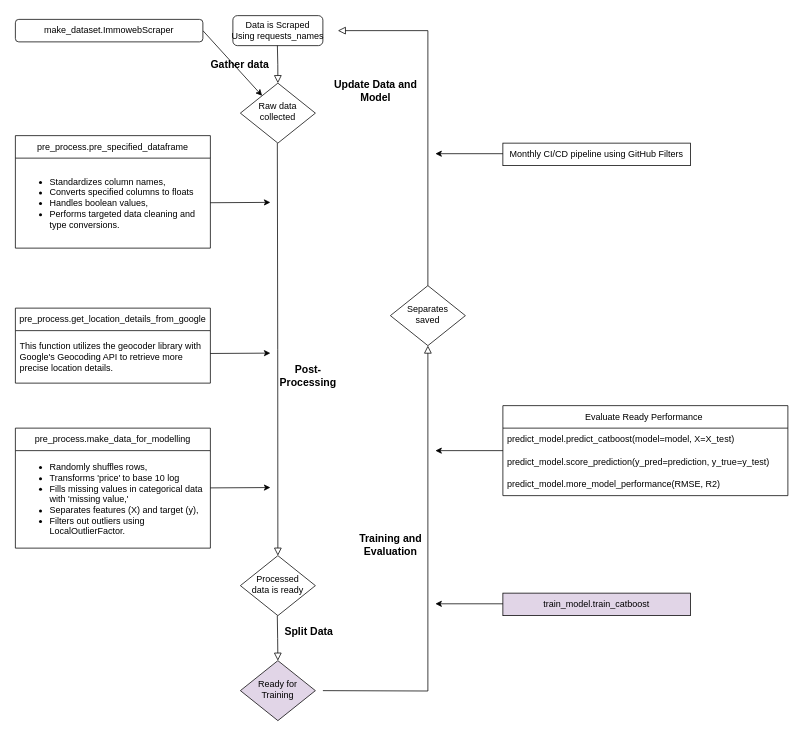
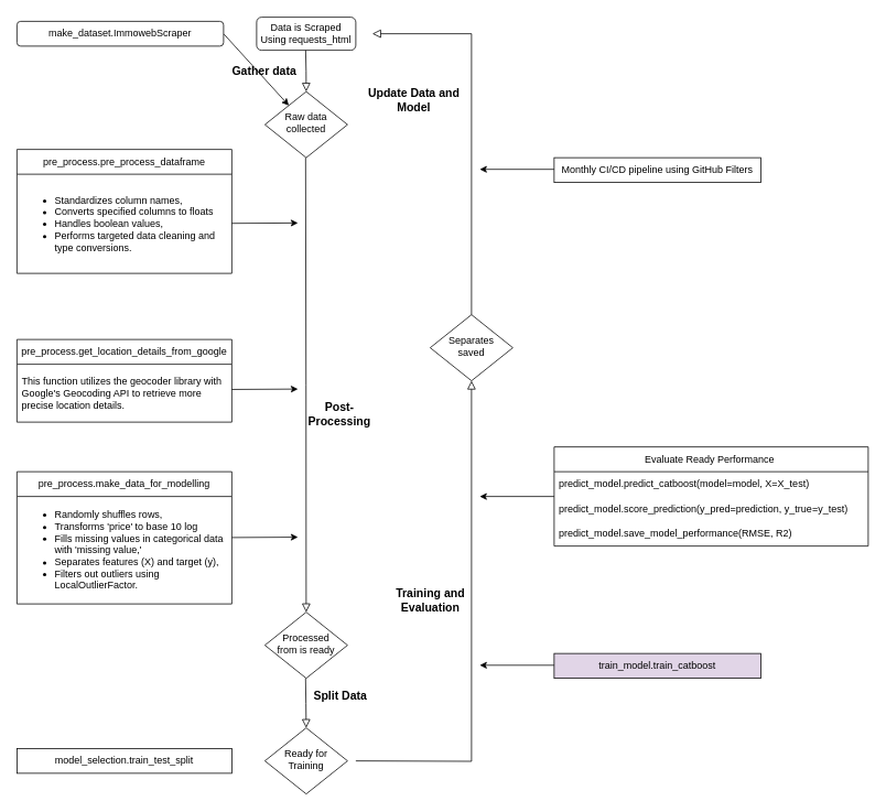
- <mxCell id="2" value="Data is Scraped Using&amp;nbsp;requests_names" style="rounded=1;whiteSpace=wrap;html=1;fontSize=12;glass=0;strokeWidth=1;shadow=0;" parent="1" vertex="1"><mxGeometry x="310" y="20" width="120" height="40" as="geometry" /></mxCell>
+ <mxCell id="2" value="Data is Scraped Using&amp;nbsp;requests_html" style="rounded=1;whiteSpace=wrap;html=1;fontSize=12;glass=0;strokeWidth=1;shadow=0;" parent="1" vertex="1"><mxGeometry x="310" y="20" width="120" height="40" as="geometry" /></mxCell>
- <mxCell id="8" value="pre_process.pre_specified_dataframe" style="swimlane;fontStyle=0;childLayout=stackLayout;horizontal=1;startSize=30;horizontalStack=0;resizeParent=1;resizeParentMax=0;resizeLast=0;collapsible=1;marginBottom=0;whiteSpace=wrap;html=1;" vertex="1" parent="1"><mxGeometry x="20" y="180" width="260" height="150" as="geometry" /></mxCell>
+ <mxCell id="8" value="pre_process.pre_process_dataframe" style="swimlane;fontStyle=0;childLayout=stackLayout;horizontal=1;startSize=30;horizontalStack=0;resizeParent=1;resizeParentMax=0;resizeLast=0;collapsible=1;marginBottom=0;whiteSpace=wrap;html=1;" vertex="1" parent="1"><mxGeometry x="20" y="180" width="260" height="150" as="geometry" /></mxCell>
- <mxCell id="28" value="predict_model.more_model_performance(RMSE, R2)" style="text;strokeColor=none;fillColor=none;align=left;verticalAlign=middle;spacingLeft=4;spacingRight=4;overflow=hidden;points=[[0,0.5],[1,0.5]];portConstraint=eastwest;rotatable=0;whiteSpace=wrap;html=1;" vertex="1" parent="25"><mxGeometry y="90" width="380" height="30" as="geometry" /></mxCell>
+ <mxCell id="28" value="predict_model.save_model_performance(RMSE, R2)" style="text;strokeColor=none;fillColor=none;align=left;verticalAlign=middle;spacingLeft=4;spacingRight=4;overflow=hidden;points=[[0,0.5],[1,0.5]];portConstraint=eastwest;rotatable=0;whiteSpace=wrap;html=1;" vertex="1" parent="25"><mxGeometry y="90" width="380" height="30" as="geometry" /></mxCell>
- <mxCell id="7" value="Processed &lt;br&gt;data is ready" style="rhombus;whiteSpace=wrap;html=1;shadow=0;fontFamily=Helvetica;fontSize=12;align=center;strokeWidth=1;spacing=6;spacingTop=-4;" vertex="1" parent="1"><mxGeometry x="320" y="740" width="100" height="80" as="geometry" /></mxCell>
+ <mxCell id="7" value="Processed &lt;br&gt;from is ready" style="rhombus;whiteSpace=wrap;html=1;shadow=0;fontFamily=Helvetica;fontSize=12;align=center;strokeWidth=1;spacing=6;spacingTop=-4;" vertex="1" parent="1"><mxGeometry x="320" y="740" width="100" height="80" as="geometry" /></mxCell>
+ <mxCell id="19" value="model_selection.train_test_split" style="rounded=0;whiteSpace=wrap;html=1;" vertex="1" parent="1"><mxGeometry x="20" y="905" width="260" height="30" as="geometry" /></mxCell>
- <mxCell id="17" value="Ready for&lt;br style=&quot;font-size: 12px;&quot;&gt;Training" style="rhombus;whiteSpace=wrap;html=1;shadow=0;fontFamily=Helvetica;fontSize=12;align=center;strokeWidth=1;spacing=6;spacingTop=-4;fillColor=#e1d5e7;" vertex="1" parent="1"><mxGeometry x="320" y="880" width="100" height="80" as="geometry" /></mxCell>
+ <mxCell id="17" value="Ready for&lt;br style=&quot;font-size: 12px;&quot;&gt;Training" style="rhombus;whiteSpace=wrap;html=1;shadow=0;fontFamily=Helvetica;fontSize=12;align=center;strokeWidth=1;spacing=6;spacingTop=-4;" vertex="1" parent="1"><mxGeometry x="320" y="880" width="100" height="80" as="geometry" /></mxCell>
